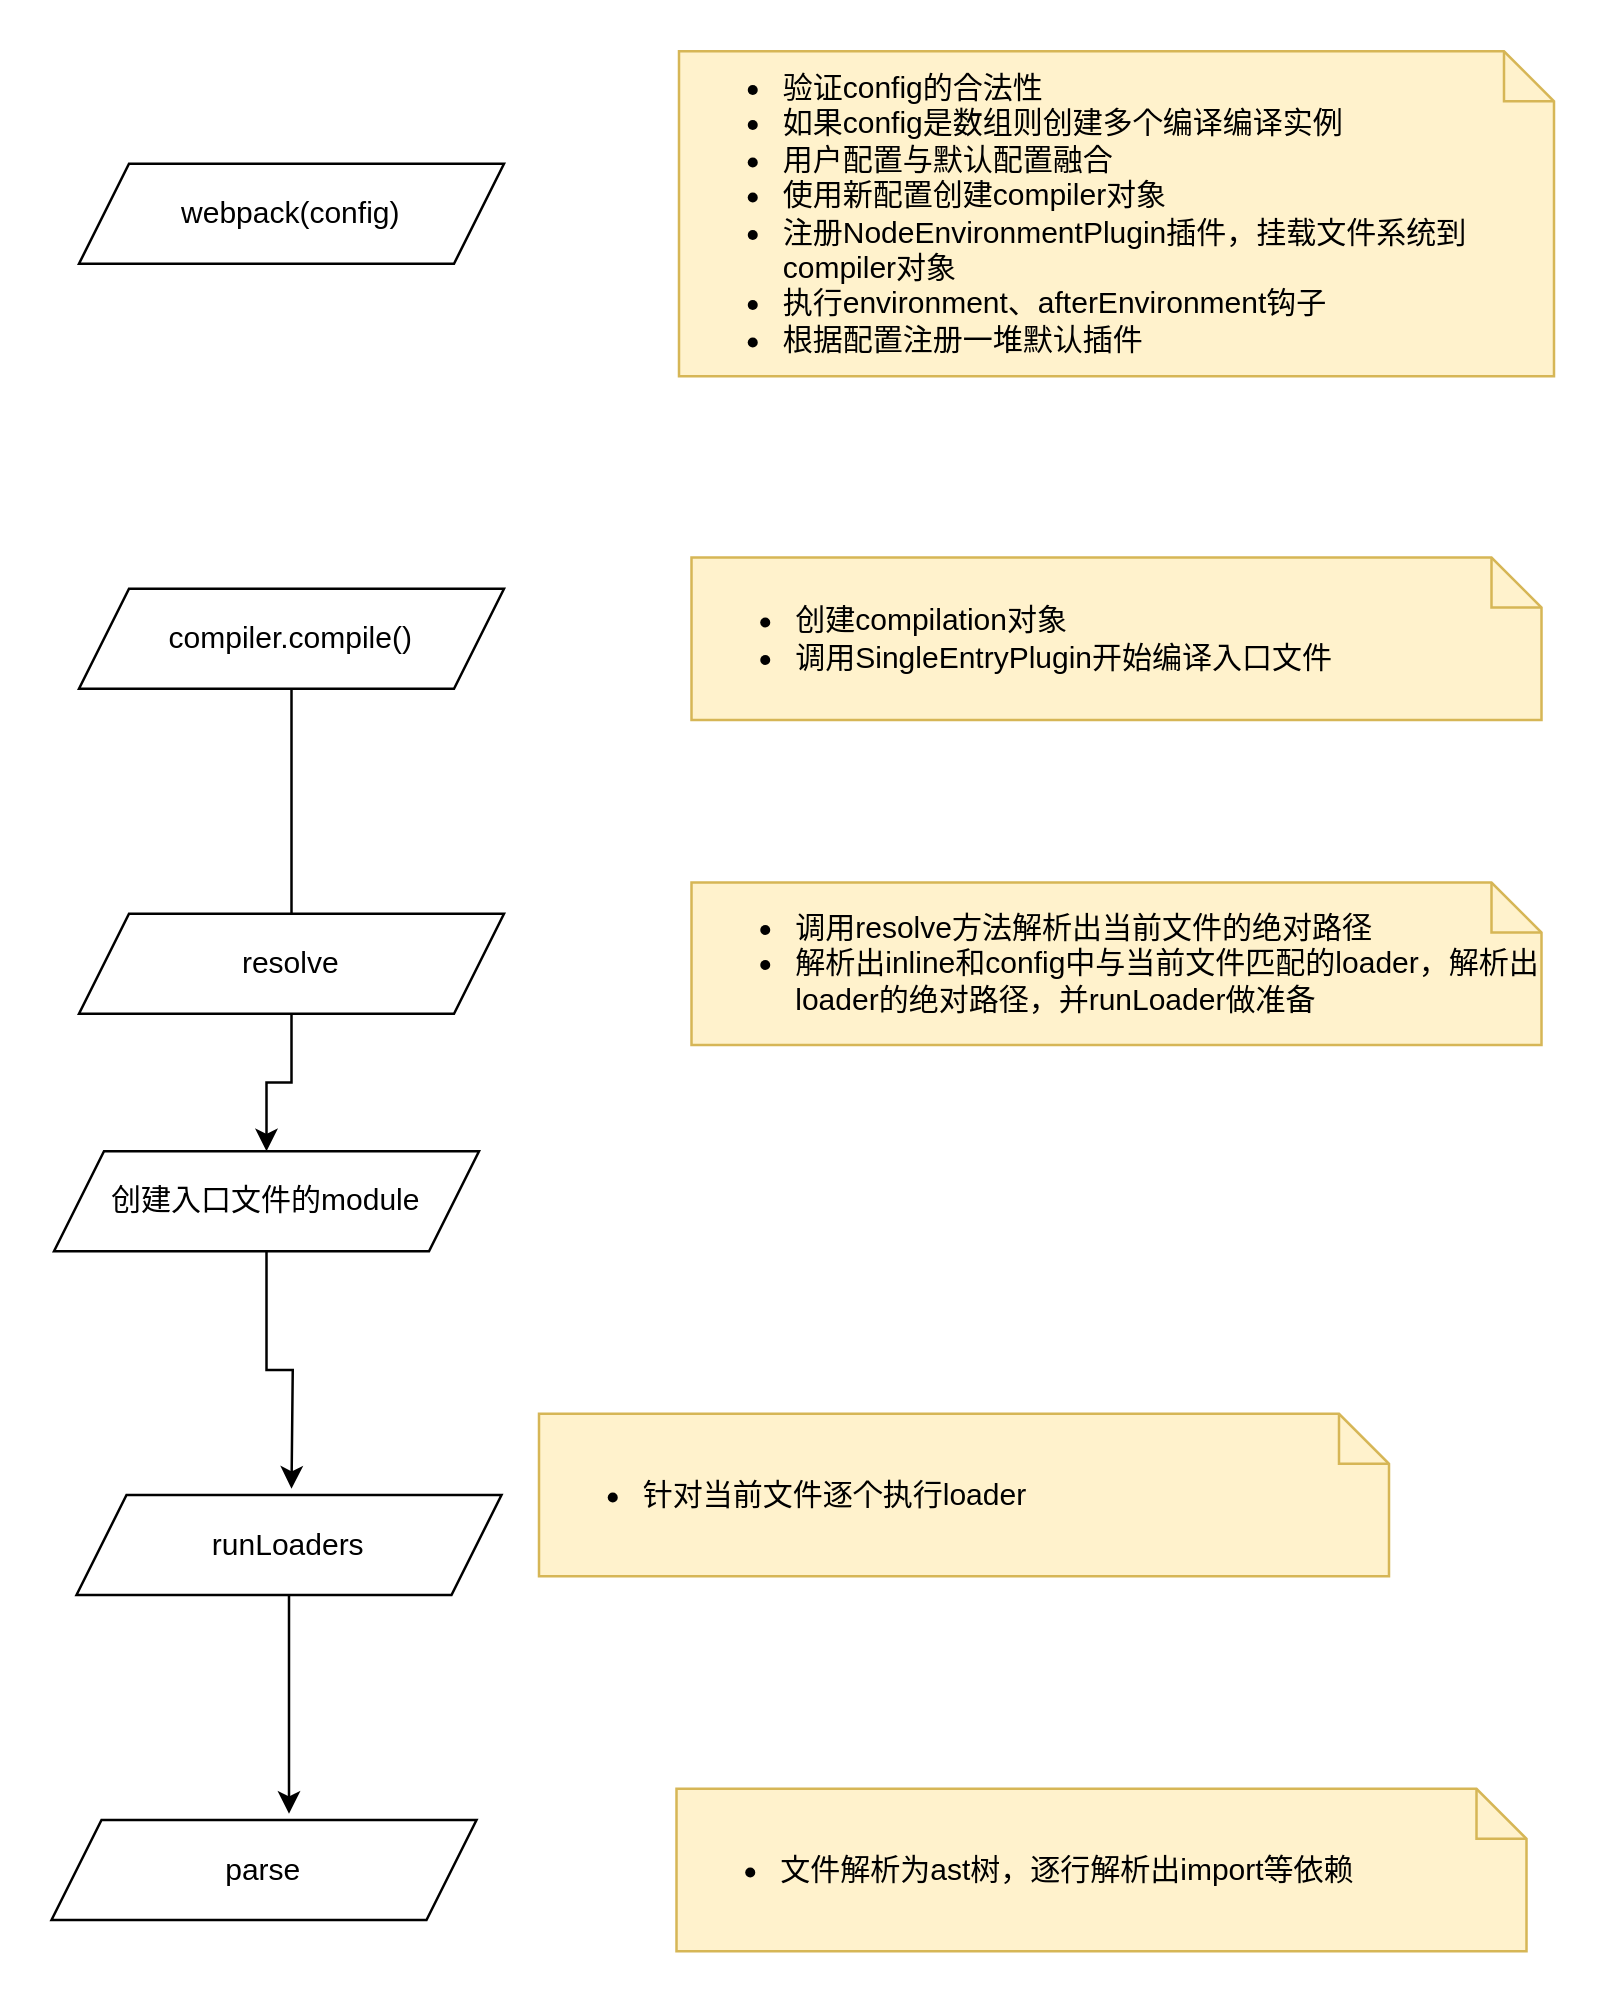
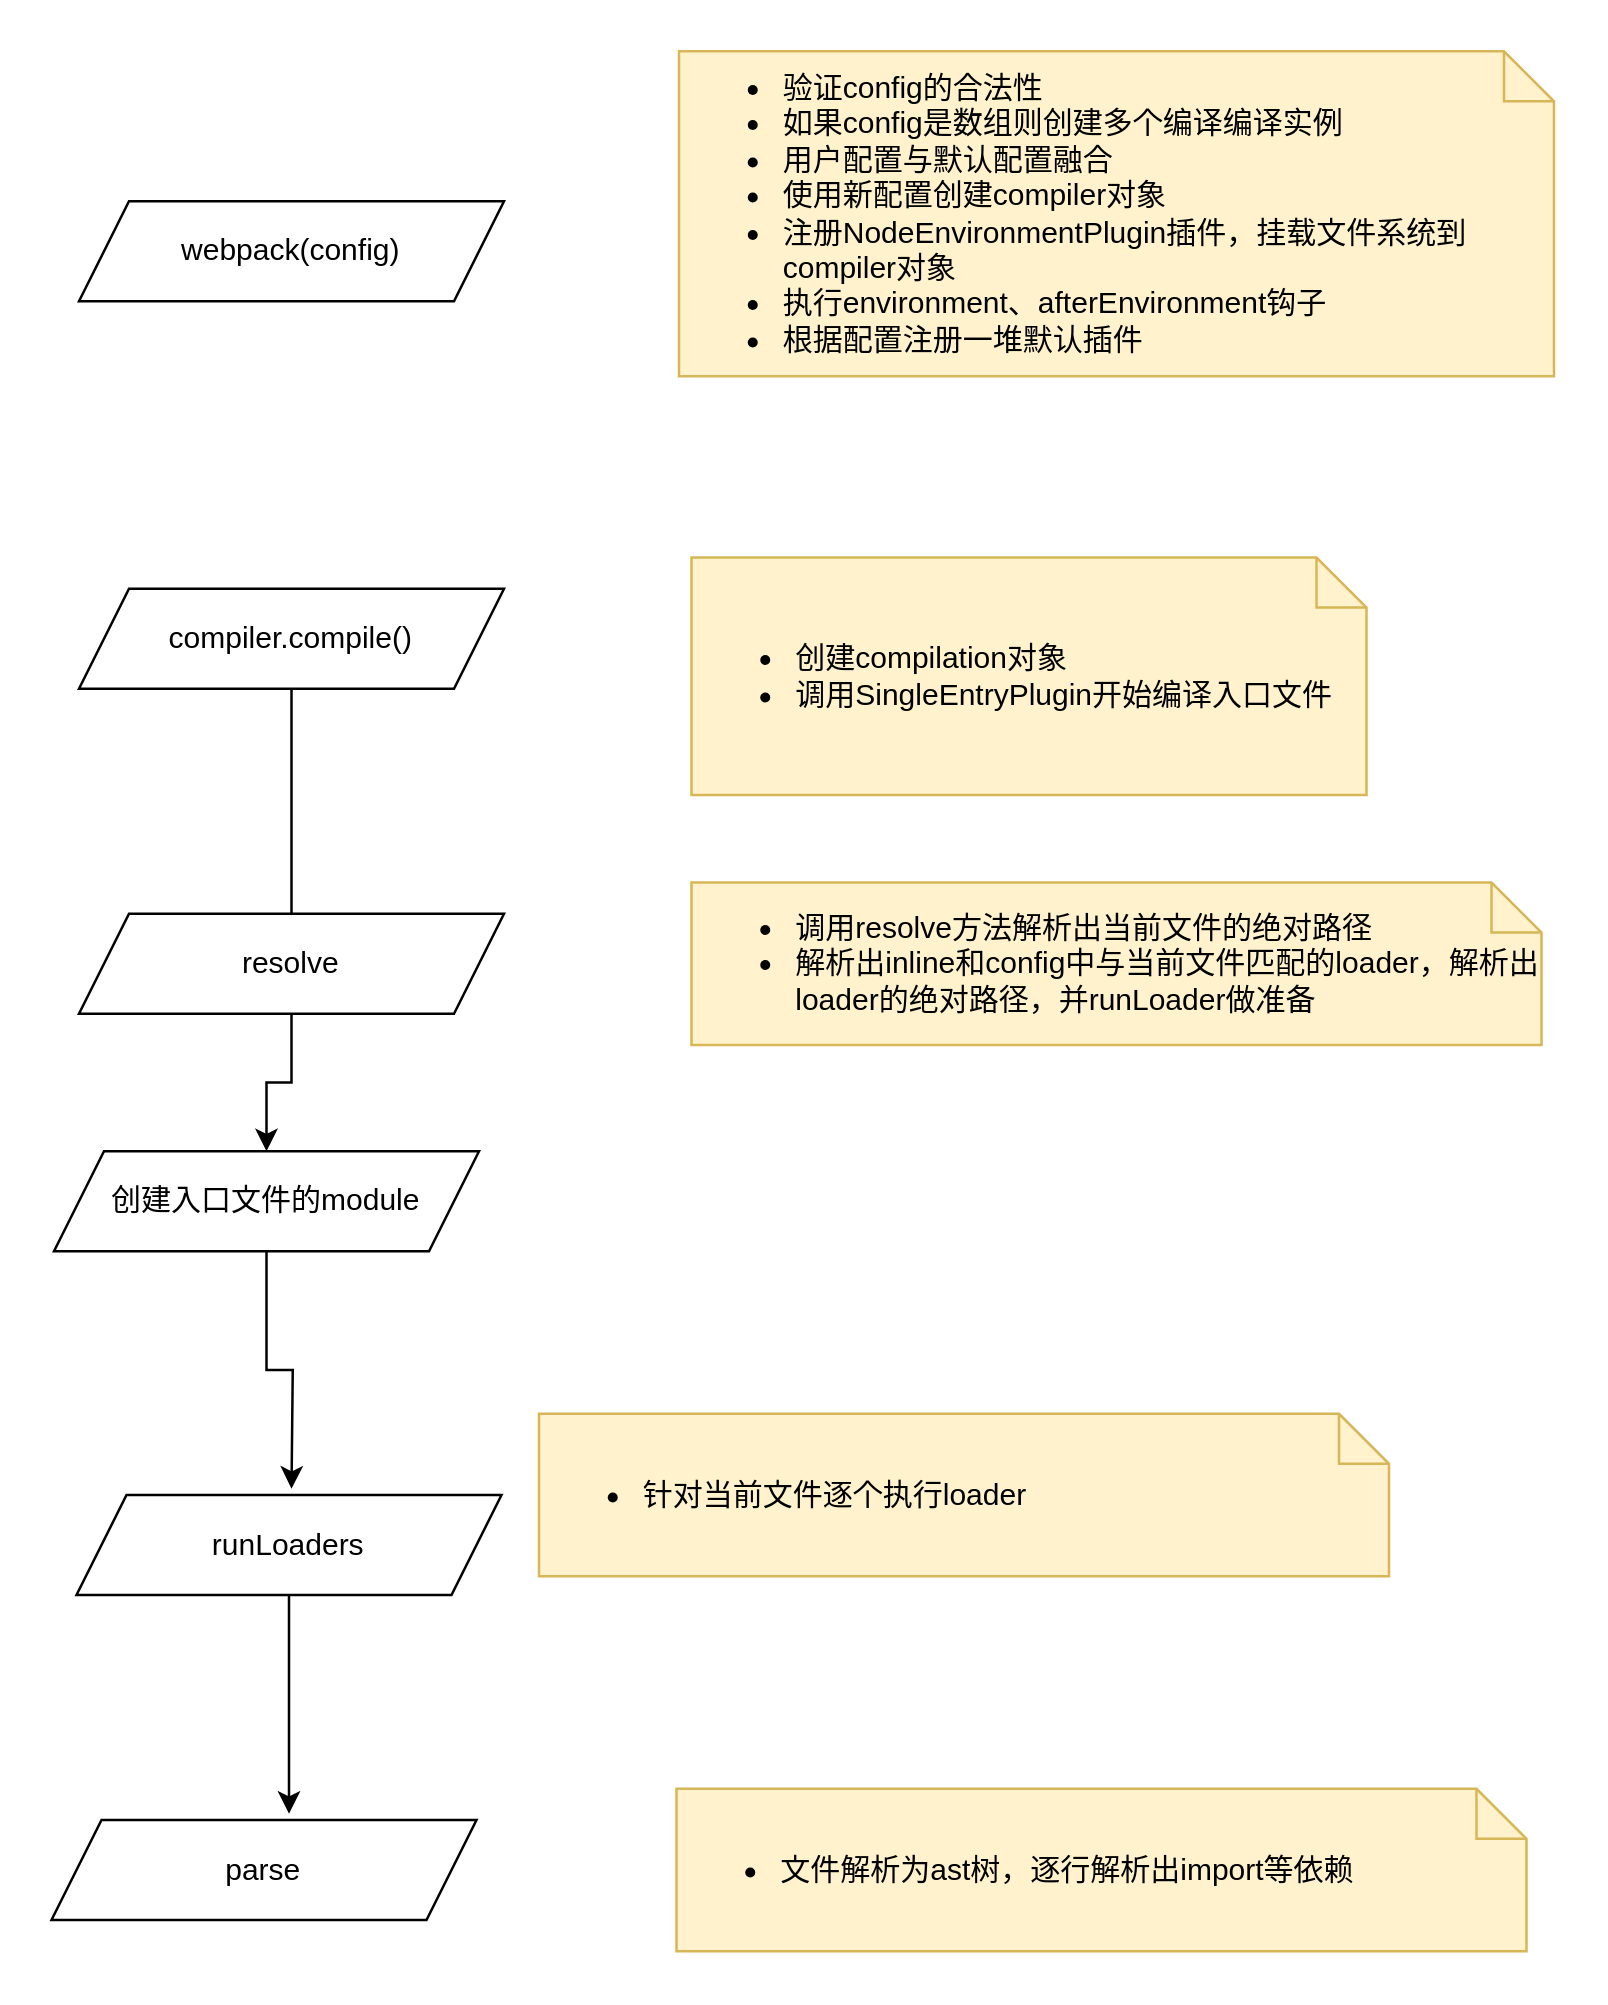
- <mxCell id="2" value="webpack(config)" style="shape=parallelogram;perimeter=parallelogramPerimeter;whiteSpace=wrap;html=1;fixedSize=1;" parent="1" vertex="1"><mxGeometry x="31" y="65" width="170" height="40" as="geometry" /></mxCell>
+ <mxCell id="2" value="webpack(config)" style="shape=parallelogram;perimeter=parallelogramPerimeter;whiteSpace=wrap;html=1;fixedSize=1;" parent="1" vertex="1"><mxGeometry x="31" y="80" width="170" height="40" as="geometry" /></mxCell>
- <mxCell id="6" value="&lt;ul&gt;&lt;li&gt;创建compilation对象&lt;/li&gt;&lt;li&gt;调用SingleEntryPlugin开始编译入口文件&lt;/li&gt;&lt;/ul&gt;" style="shape=note;size=20;whiteSpace=wrap;html=1;fillColor=#fff2cc;strokeColor=#d6b656;align=left;" parent="1" vertex="1"><mxGeometry x="276" y="222.5" width="340" height="65" as="geometry" /></mxCell>
+ <mxCell id="6" value="&lt;ul&gt;&lt;li&gt;创建compilation对象&lt;/li&gt;&lt;li&gt;调用SingleEntryPlugin开始编译入口文件&lt;/li&gt;&lt;/ul&gt;" style="shape=note;size=20;whiteSpace=wrap;html=1;fillColor=#fff2cc;strokeColor=#d6b656;align=left;" parent="1" vertex="1"><mxGeometry x="276" y="222.5" width="270" height="95" as="geometry" /></mxCell>
